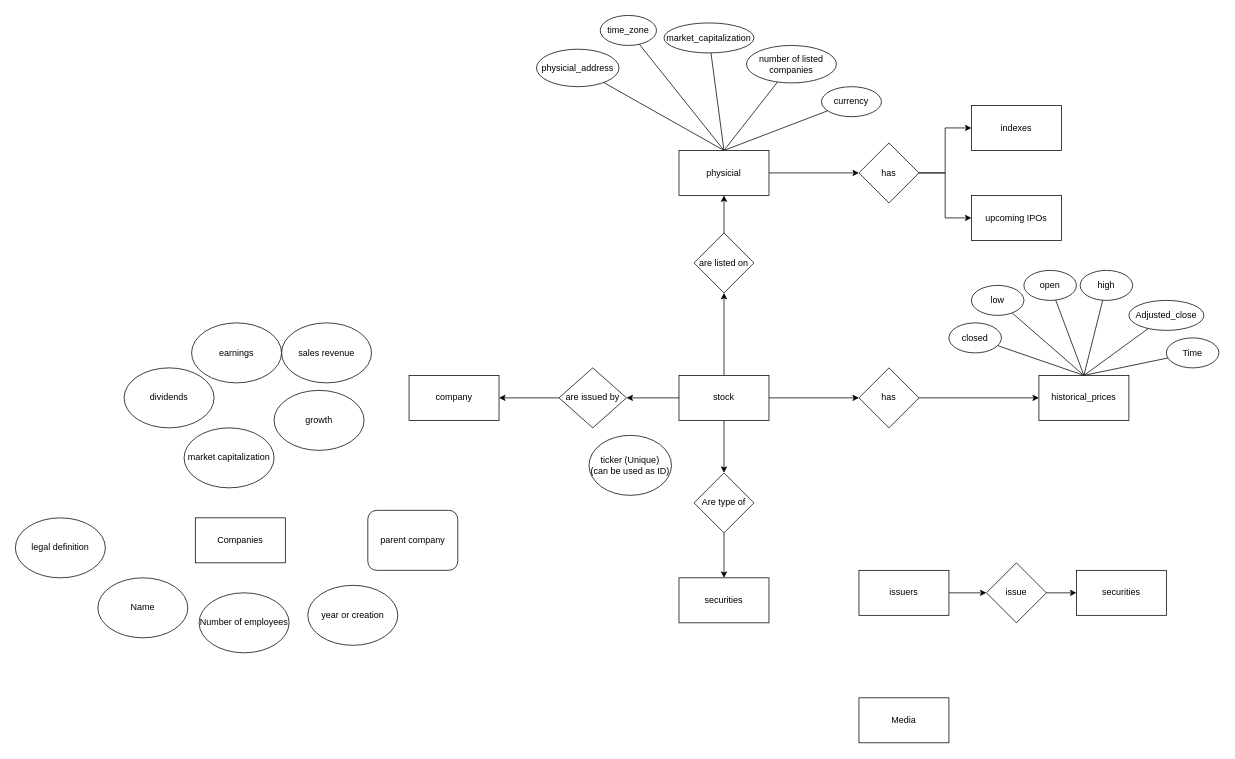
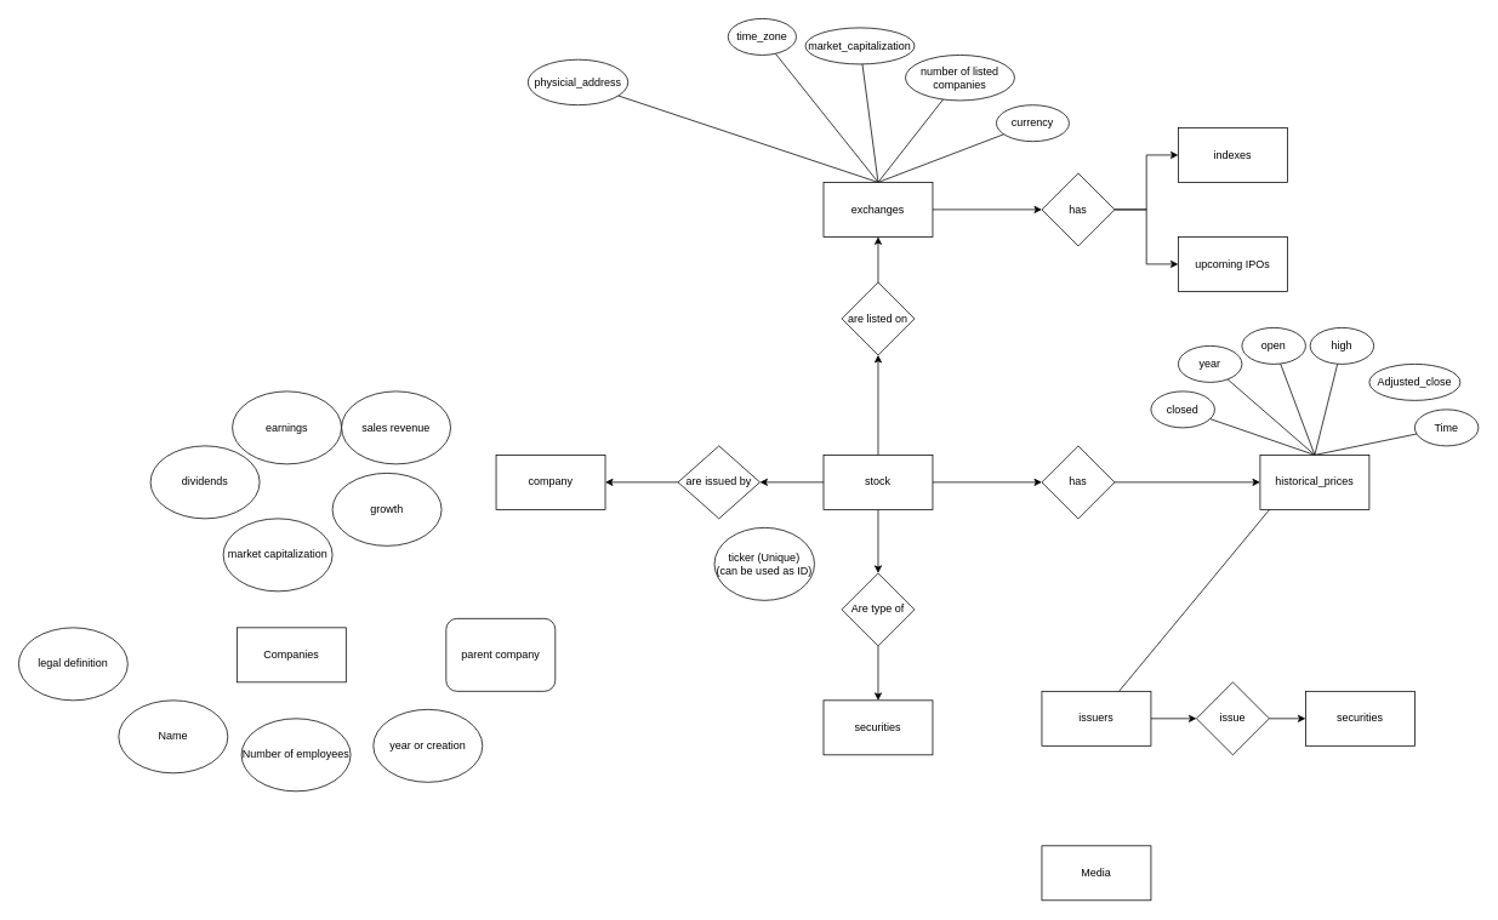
- <mxCell id="47" value="physicial_address" style="ellipse;whiteSpace=wrap;html=1;" parent="1" vertex="1"><mxGeometry x="715" y="65" width="110" height="50" as="geometry" /></mxCell>
+ <mxCell id="47" value="physicial_address" style="ellipse;whiteSpace=wrap;html=1;" parent="1" vertex="1"><mxGeometry x="580" y="65" width="110" height="50" as="geometry" /></mxCell>
- <mxCell id="40" value="physicial" style="rounded=0;whiteSpace=wrap;html=1;" parent="1" vertex="1"><mxGeometry x="905" y="200" width="120" height="60" as="geometry" /></mxCell>
+ <mxCell id="40" value="exchanges" style="rounded=0;whiteSpace=wrap;html=1;" parent="1" vertex="1"><mxGeometry x="905" y="200" width="120" height="60" as="geometry" /></mxCell>
- <mxCell id="32" value="low" style="ellipse;whiteSpace=wrap;html=1;" parent="1" vertex="1"><mxGeometry x="1295" y="380" width="70" height="40" as="geometry" /></mxCell>
+ <mxCell id="32" value="year" style="ellipse;whiteSpace=wrap;html=1;" parent="1" vertex="1"><mxGeometry x="1295" y="380" width="70" height="40" as="geometry" /></mxCell>
- <mxCell id="24" style="edgeStyle=none;rounded=0;orthogonalLoop=1;jettySize=auto;html=1;exitX=0.5;exitY=0;exitDx=0;exitDy=0;endArrow=none;endFill=0;" parent="1" source="26" target="31" edge="1"><mxGeometry relative="1" as="geometry" /></mxCell>
+ <mxCell id="24" style="edgeStyle=none;rounded=0;orthogonalLoop=1;jettySize=auto;html=1;exitX=0.5;exitY=0;exitDx=0;exitDy=0;endArrow=none;endFill=0;" parent="1" source="26" target="58" edge="1"><mxGeometry relative="1" as="geometry" /></mxCell>
